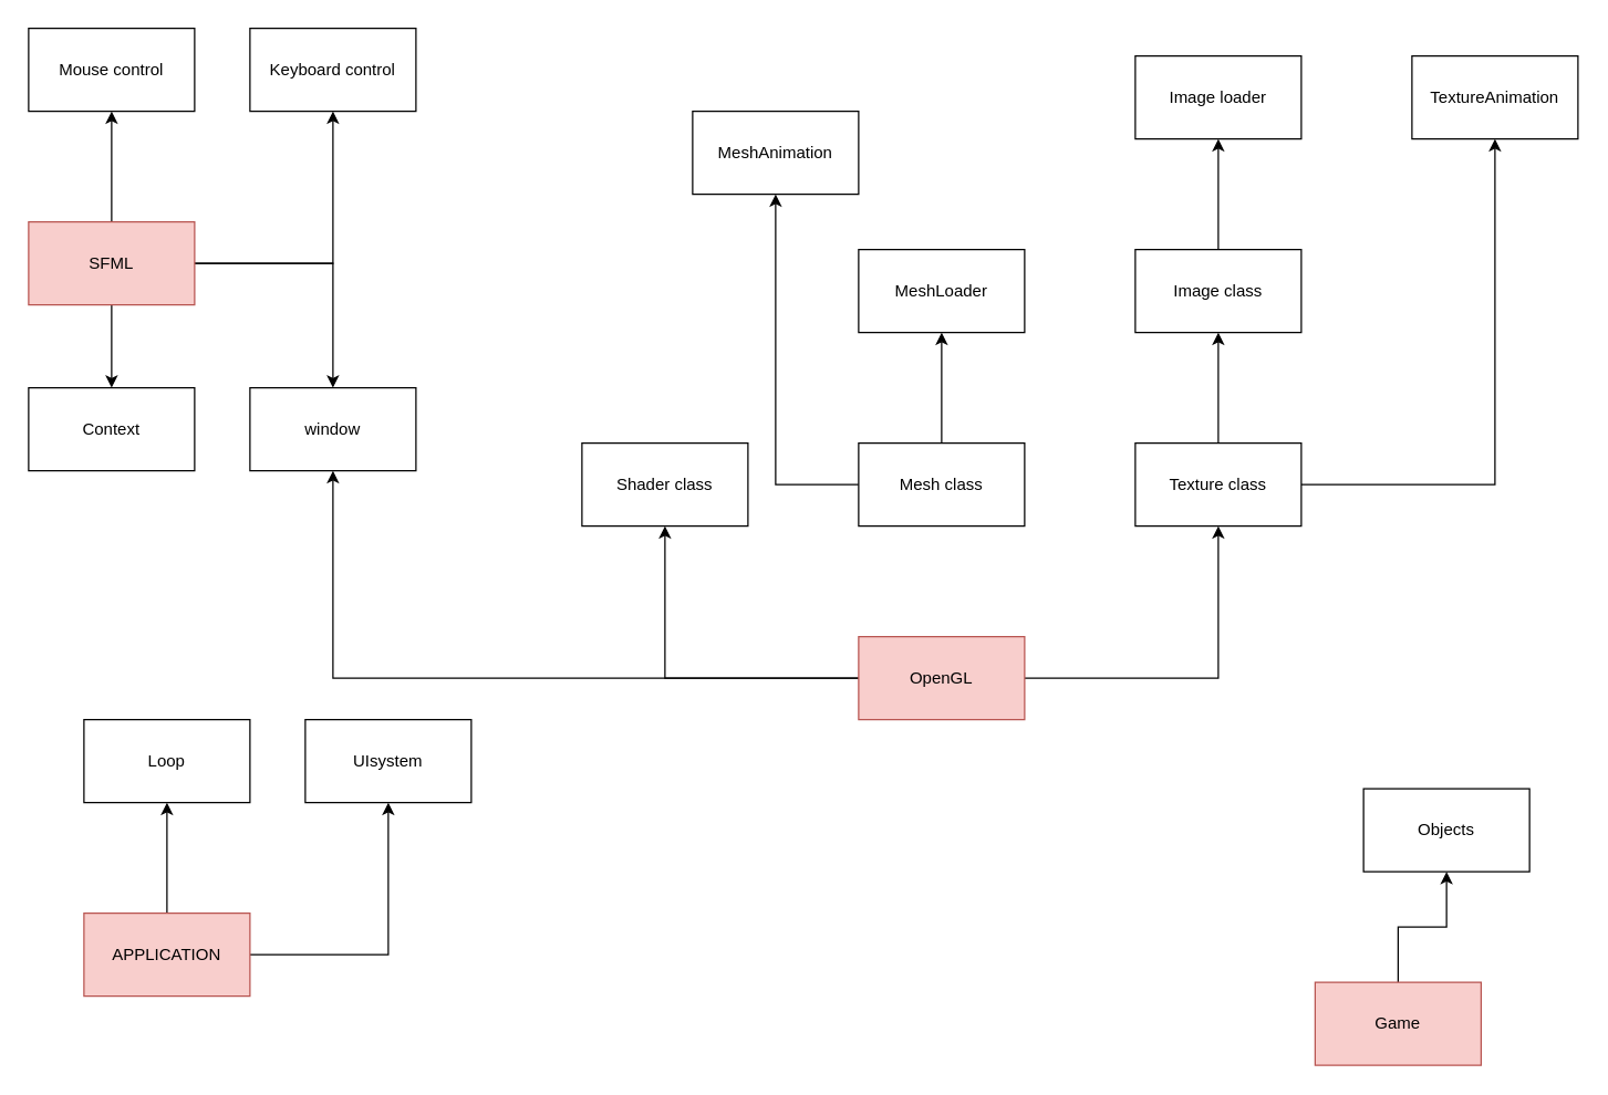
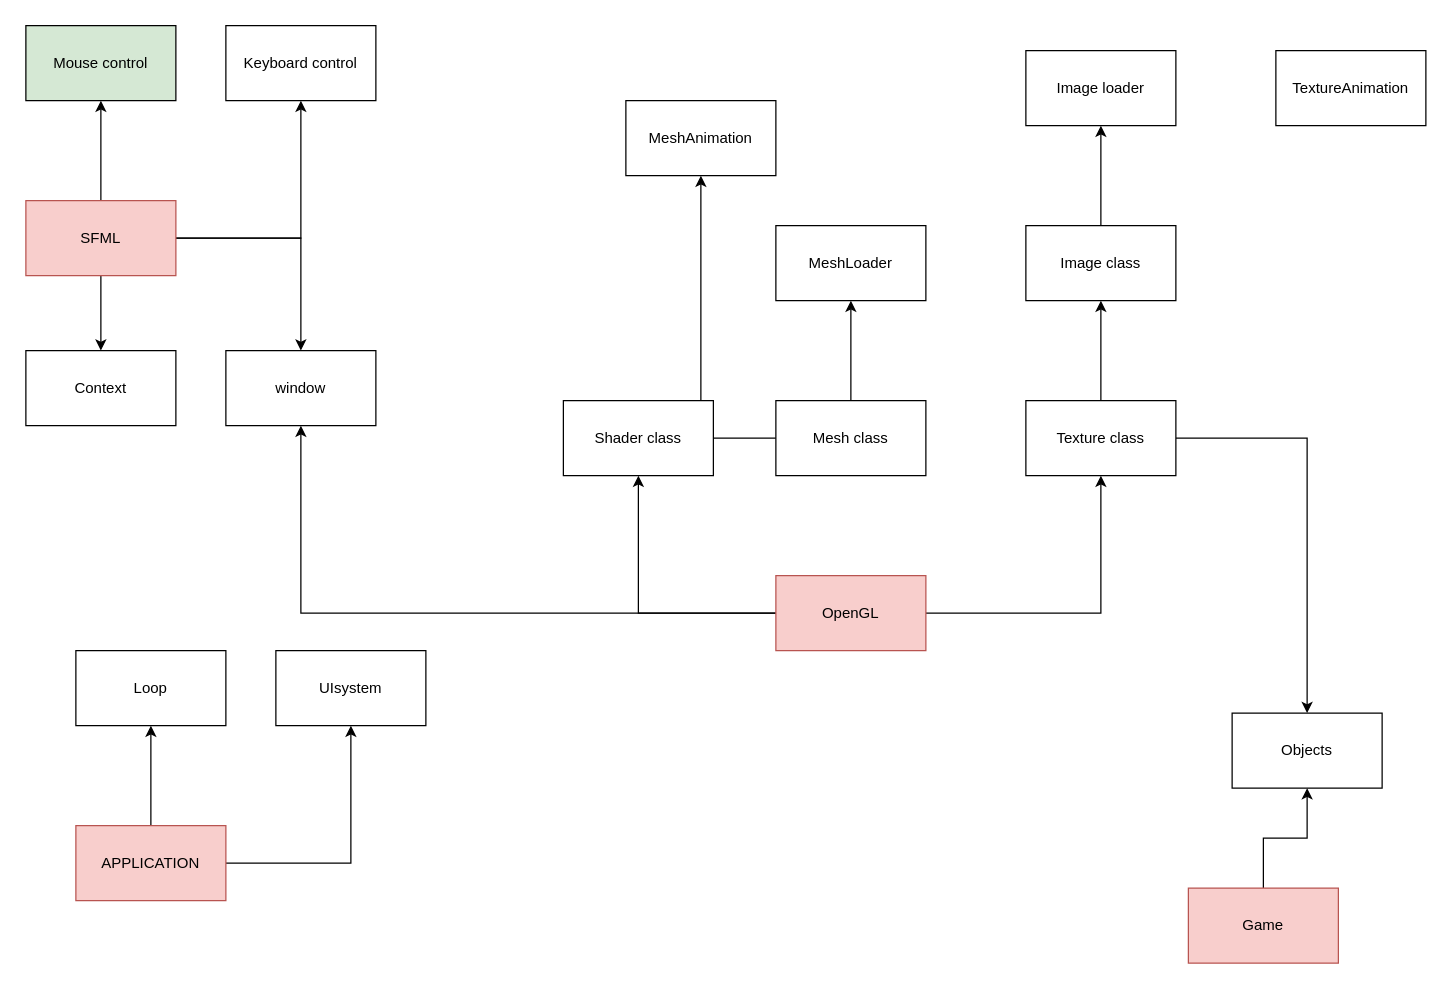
- <mxCell id="24" value="Mouse control" style="whiteSpace=wrap;html=1;" parent="1" vertex="1"><mxGeometry x="20" y="20" width="120" height="60" as="geometry" /></mxCell>
+ <mxCell id="24" value="Mouse control" style="whiteSpace=wrap;html=1;fillColor=#d5e8d4;" parent="1" vertex="1"><mxGeometry x="20" y="20" width="120" height="60" as="geometry" /></mxCell>
- <mxCell id="16" value="" style="edgeStyle=orthogonalEdgeStyle;rounded=0;orthogonalLoop=1;jettySize=auto;html=1;" parent="1" source="17" target="23" edge="1"><mxGeometry relative="1" as="geometry" /></mxCell>
+ <mxCell id="16" value="" style="edgeStyle=orthogonalEdgeStyle;rounded=0;orthogonalLoop=1;jettySize=auto;html=1;" parent="1" source="17" target="35" edge="1"><mxGeometry relative="1" as="geometry" /></mxCell>
- <mxCell id="21" value="Shader class" style="whiteSpace=wrap;html=1;rounded=0;" parent="1" vertex="1"><mxGeometry x="420" y="320" width="120" height="60" as="geometry" /></mxCell>
+ <mxCell id="21" value="Shader class" style="whiteSpace=wrap;html=1;rounded=0;" parent="1" vertex="1"><mxGeometry x="450" y="320" width="120" height="60" as="geometry" /></mxCell>
